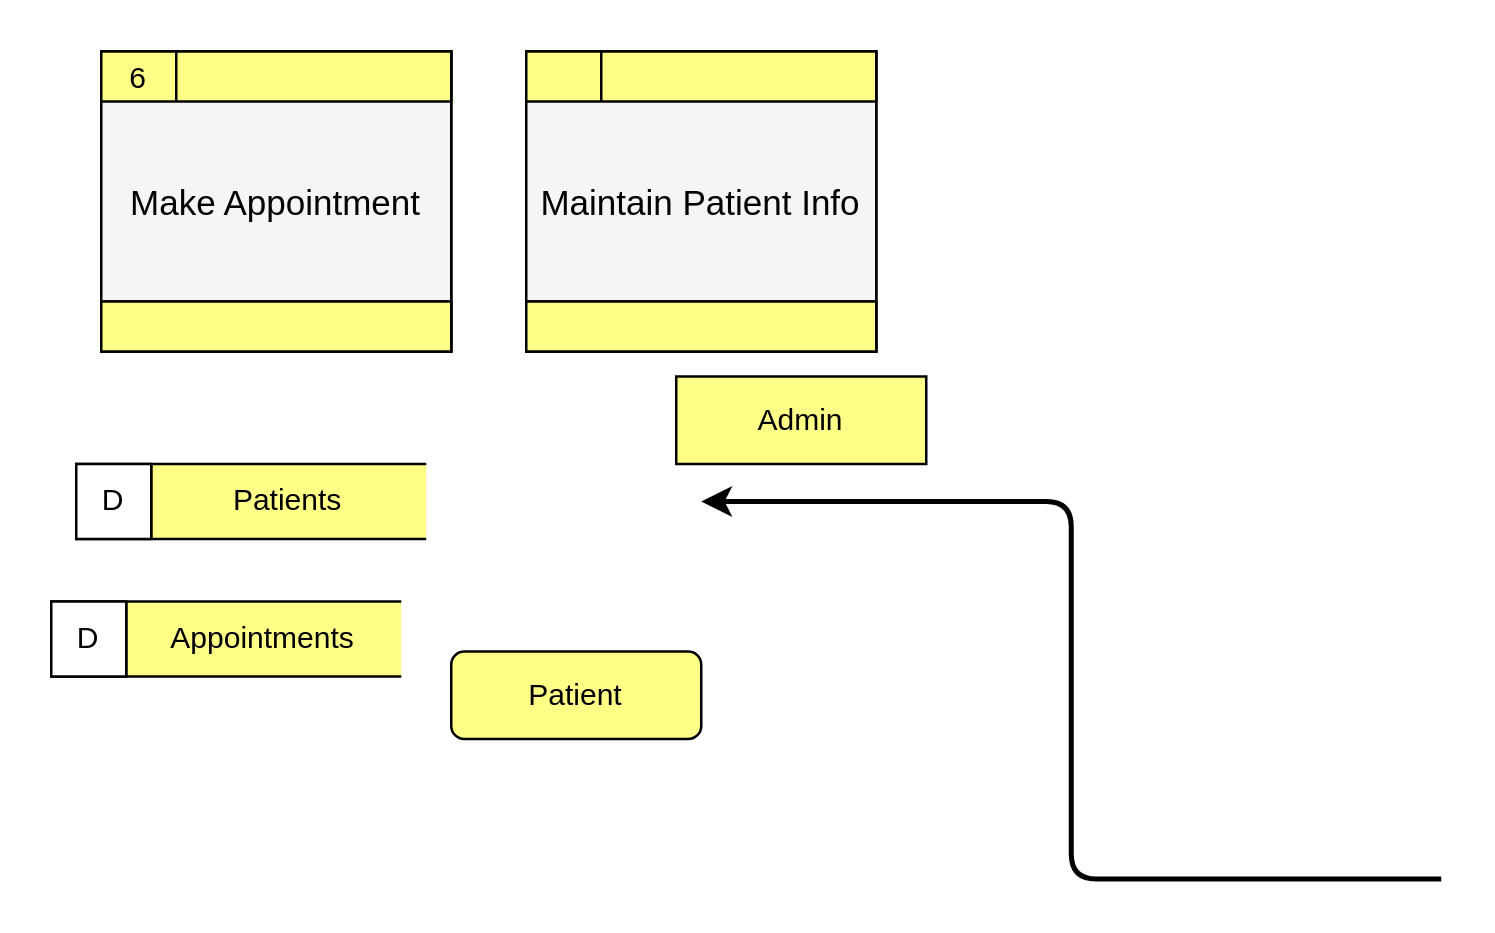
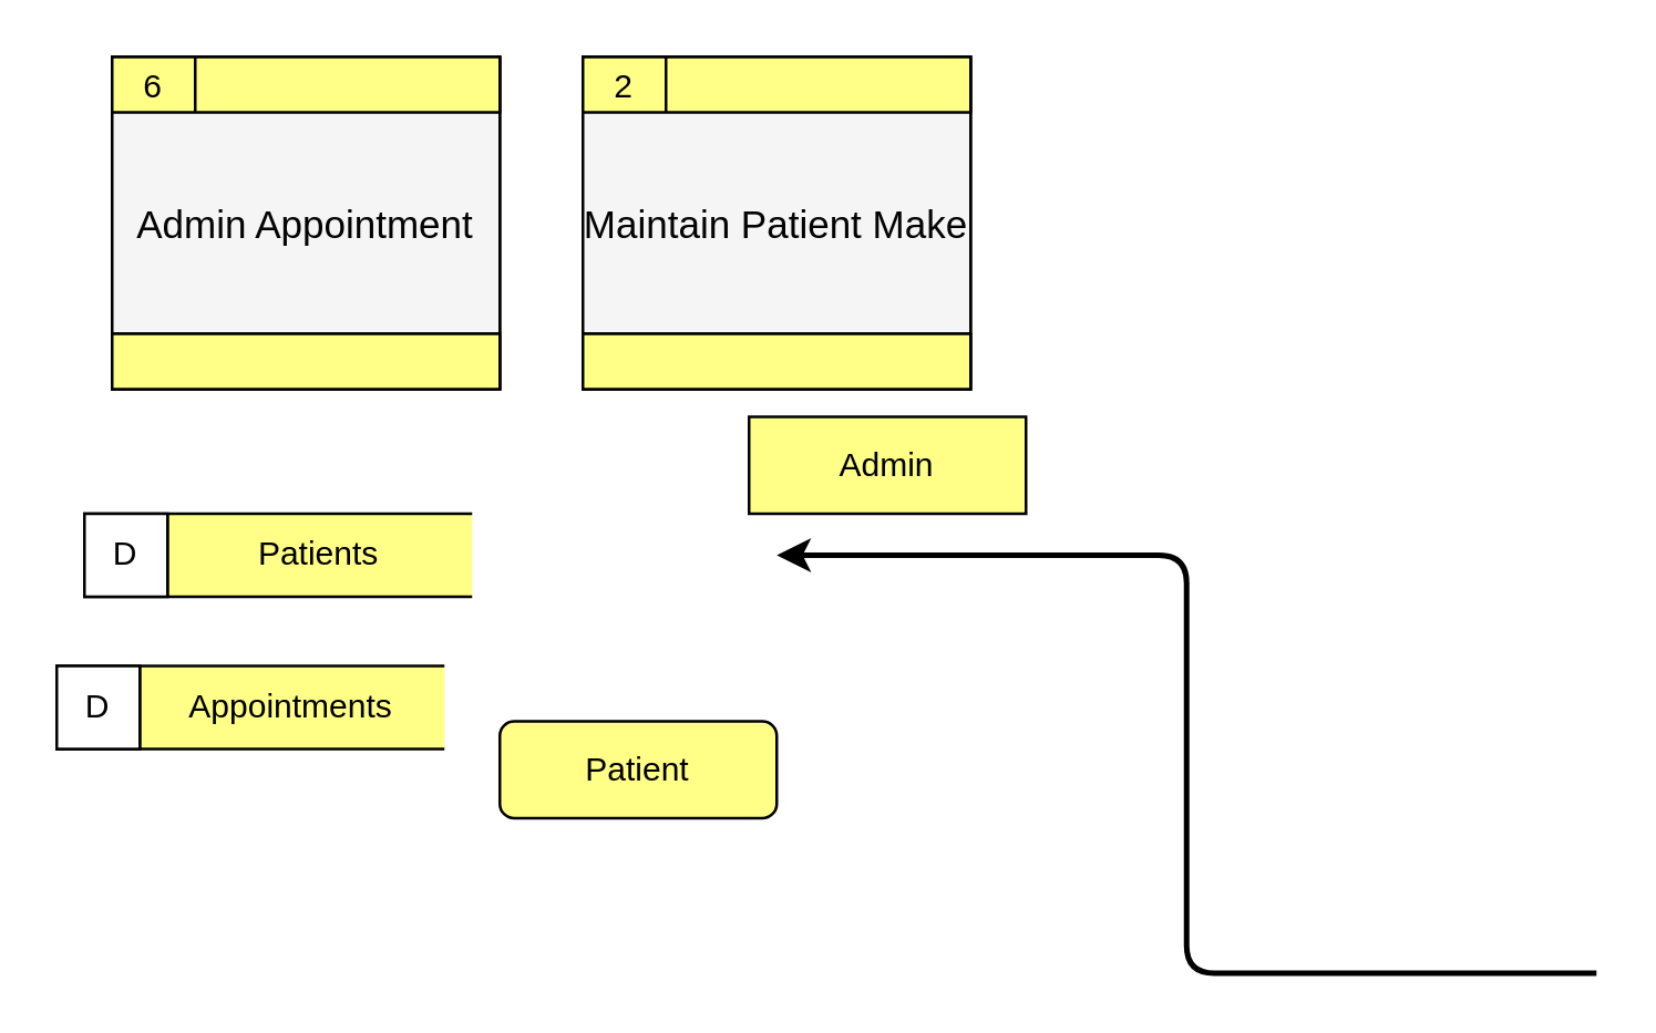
+ <mxCell id="19" value="2" style="text;spacingTop=-5;align=center;verticalAlign=bottom;fontColor=default;" vertex="1" parent="15"><mxGeometry width="30" height="20" as="geometry" /></mxCell>
- <mxCell id="7" value="Make Appointment" style="group;container=0;verticalAlign=middle;fillColor=#f5f5f5;fontColor=#030303;strokeColor=#000000;fontSize=14;" vertex="1" connectable="0" parent="6"><mxGeometry width="140" height="120" as="geometry" /></mxCell>
+ <mxCell id="7" value="Admin Appointment" style="group;container=0;verticalAlign=middle;fillColor=#f5f5f5;fontColor=#030303;strokeColor=#000000;fontSize=14;" vertex="1" connectable="0" parent="6"><mxGeometry width="140" height="120" as="geometry" /></mxCell>
- <mxCell id="16" value="Maintain Patient Info" style="group;container=0;verticalAlign=middle;fillColor=#f5f5f5;fontColor=#030303;strokeColor=#000000;fontSize=14;" vertex="1" connectable="0" parent="15"><mxGeometry width="140" height="120" as="geometry" /></mxCell>
+ <mxCell id="16" value="Maintain Patient Make" style="group;container=0;verticalAlign=middle;fillColor=#f5f5f5;fontColor=#030303;strokeColor=#000000;fontSize=14;" vertex="1" connectable="0" parent="15"><mxGeometry width="140" height="120" as="geometry" /></mxCell>
